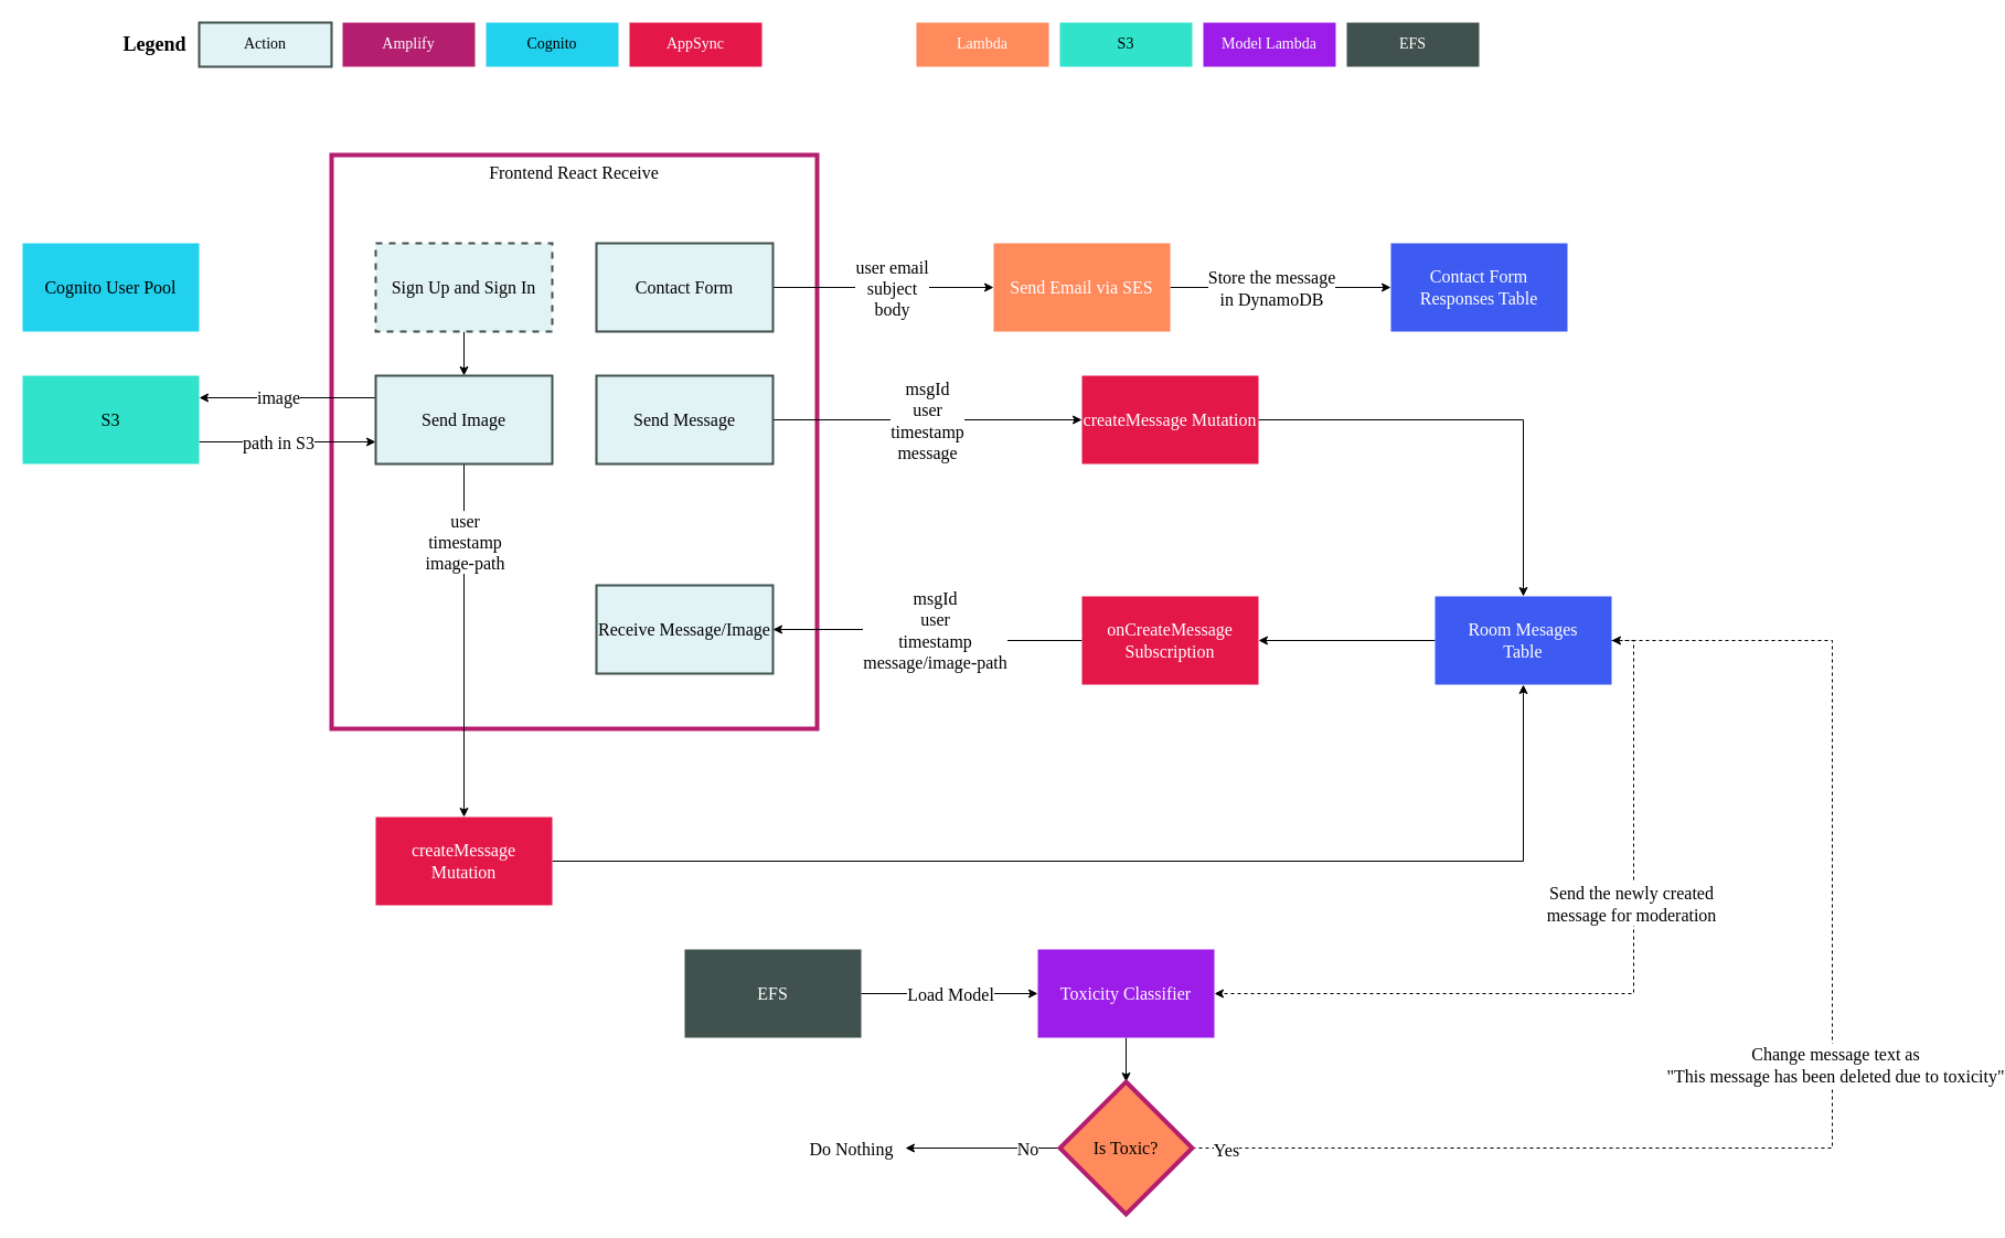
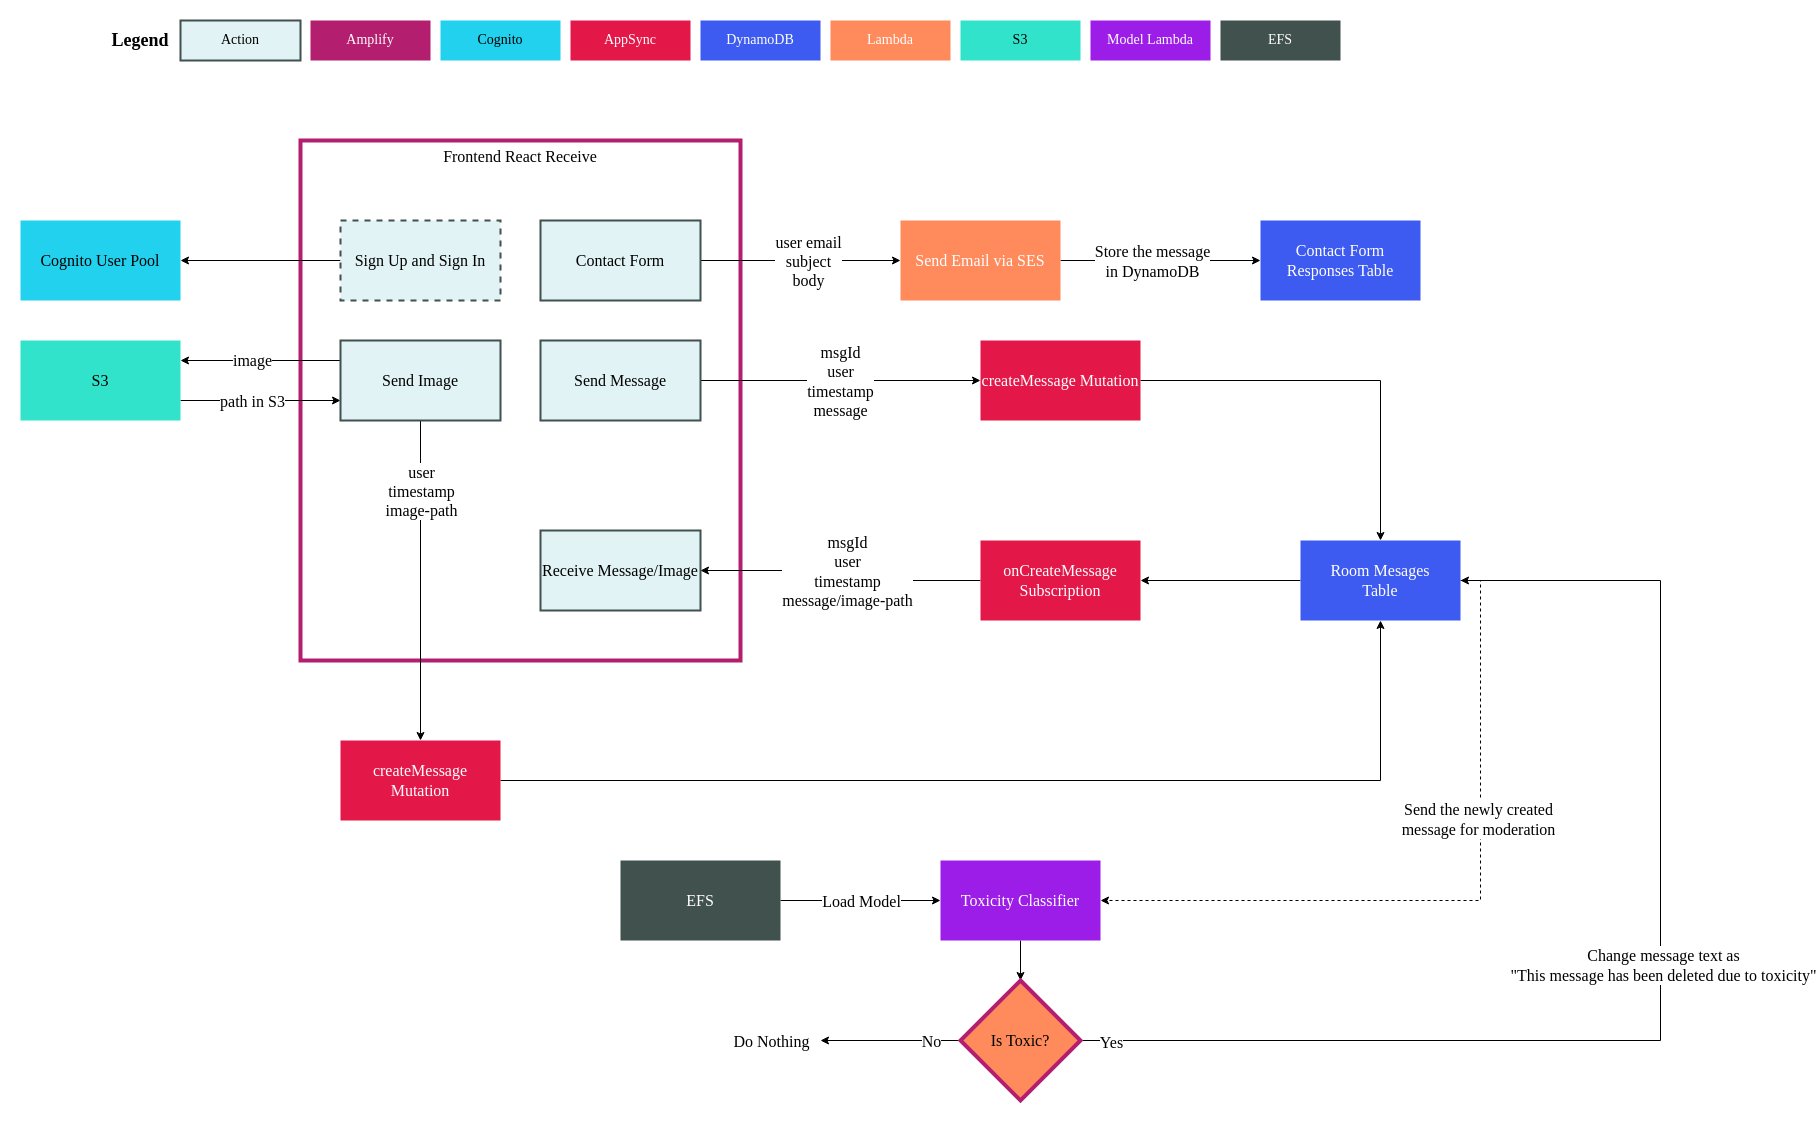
+ <mxCell id="4" value="&lt;font face=&quot;Bahnschrift&quot; style=&quot;font-size: 14px&quot;&gt;&lt;font style=&quot;font-size: 14px&quot;&gt;DynamoDB&lt;/font&gt;&lt;br style=&quot;font-size: 14px&quot;&gt;&lt;/font&gt;" style="rounded=0;whiteSpace=wrap;html=1;fontFamily=Bahnshcrift;fontSize=14;strokeColor=none;fillColor=#3d5af1;fontColor=#FFFFFF;" parent="1" vertex="1"><mxGeometry x="700" y="20" width="120" height="40" as="geometry" /></mxCell>
- <mxCell id="8" style="edgeStyle=orthogonalEdgeStyle;rounded=0;orthogonalLoop=1;jettySize=auto;html=1;fontFamily=Bahnschrift;fontSize=16;fontColor=#000000;" edge="1" parent="1" source="9" target="45"><mxGeometry relative="1" as="geometry" /></mxCell>
+ <mxCell id="8" style="edgeStyle=orthogonalEdgeStyle;rounded=0;orthogonalLoop=1;jettySize=auto;html=1;fontFamily=Bahnschrift;fontSize=16;fontColor=#000000;" edge="1" parent="1" source="9" target="21"><mxGeometry relative="1" as="geometry" /></mxCell>
- <mxCell id="51" style="edgeStyle=orthogonalEdgeStyle;rounded=0;orthogonalLoop=1;jettySize=auto;html=1;exitX=1;exitY=0.5;exitDx=0;exitDy=0;entryX=1;entryY=0.5;entryDx=0;entryDy=0;fontFamily=Bahnschrift;fontSize=16;fontColor=#000000;dashed=1;" edge="1" parent="1" source="57" target="34"><mxGeometry relative="1" as="geometry"><Array as="points"><mxPoint x="1660" y="1040" /><mxPoint x="1660" y="580" /></Array></mxGeometry></mxCell>
+ <mxCell id="51" style="edgeStyle=orthogonalEdgeStyle;rounded=0;orthogonalLoop=1;jettySize=auto;html=1;exitX=1;exitY=0.5;exitDx=0;exitDy=0;entryX=1;entryY=0.5;entryDx=0;entryDy=0;fontFamily=Bahnschrift;fontSize=16;fontColor=#000000;" edge="1" parent="1" source="57" target="34"><mxGeometry relative="1" as="geometry"><Array as="points"><mxPoint x="1660" y="1040" /><mxPoint x="1660" y="580" /></Array></mxGeometry></mxCell>
